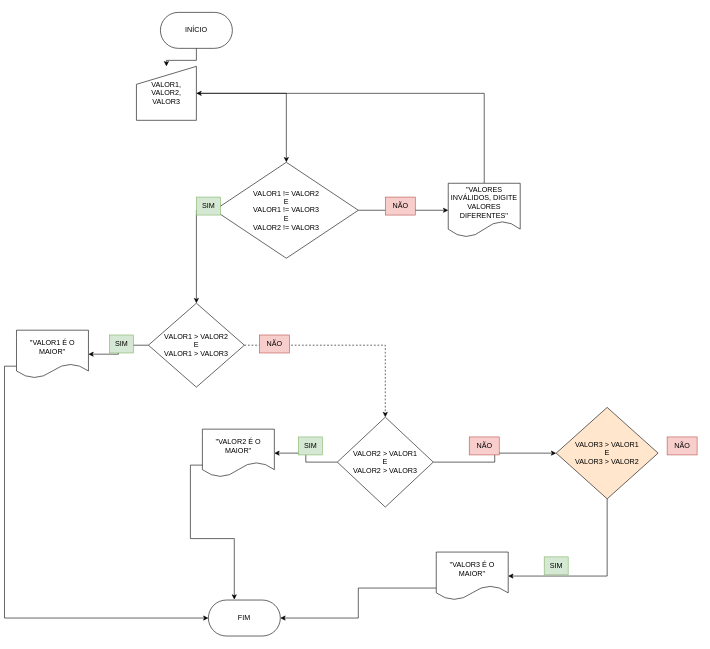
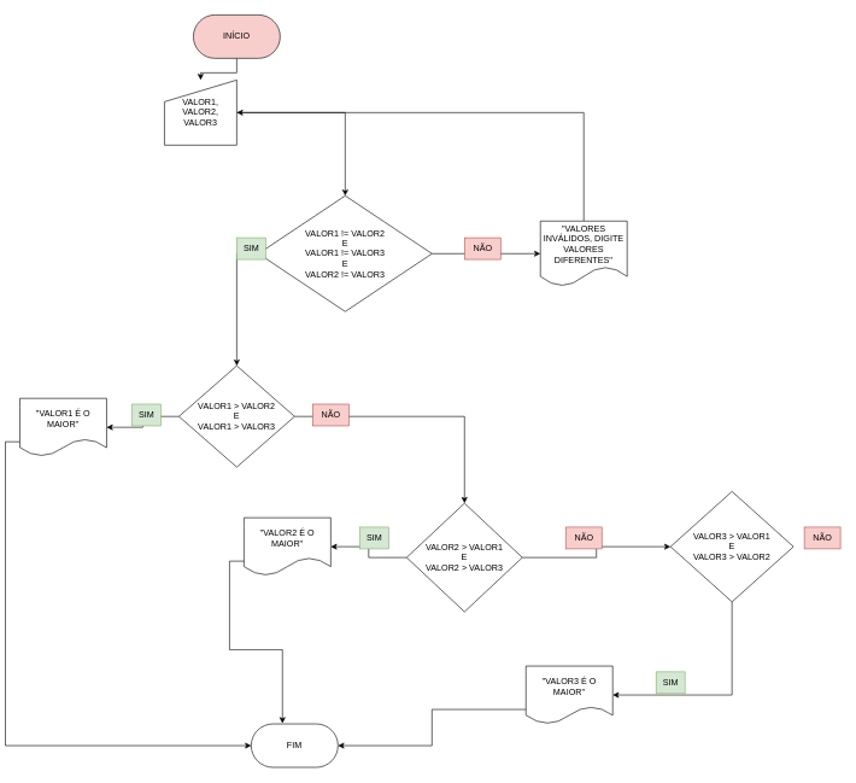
- <mxCell id="3" value="INÍCIO" style="rounded=1;whiteSpace=wrap;html=1;arcSize=50;" vertex="1" parent="1"><mxGeometry x="260" y="20" width="120" height="60" as="geometry" /></mxCell>
+ <mxCell id="3" value="INÍCIO" style="rounded=1;whiteSpace=wrap;html=1;arcSize=50;fillColor=#f8cecc;" vertex="1" parent="1"><mxGeometry x="260" y="20" width="120" height="60" as="geometry" /></mxCell>
- <mxCell id="7" value="" style="edgeStyle=orthogonalEdgeStyle;rounded=0;orthogonalLoop=1;jettySize=auto;html=1;dashed=1;" edge="1" parent="1" source="8" target="13"><mxGeometry relative="1" as="geometry" /></mxCell>
+ <mxCell id="7" value="" style="edgeStyle=orthogonalEdgeStyle;rounded=0;orthogonalLoop=1;jettySize=auto;html=1;" edge="1" parent="1" source="8" target="13"><mxGeometry relative="1" as="geometry" /></mxCell>
- <mxCell id="20" value="VALOR3 &amp;gt; VALOR1&lt;div&gt;E&lt;/div&gt;&lt;div&gt;VALOR3 &amp;gt; VALOR2&lt;/div&gt;" style="rhombus;whiteSpace=wrap;html=1;fillColor=#ffe6cc;" vertex="1" parent="1"><mxGeometry x="920" y="678.75" width="170" height="152.5" as="geometry" /></mxCell>
+ <mxCell id="20" value="VALOR3 &amp;gt; VALOR1&lt;div&gt;E&lt;/div&gt;&lt;div&gt;VALOR3 &amp;gt; VALOR2&lt;/div&gt;" style="rhombus;whiteSpace=wrap;html=1;" vertex="1" parent="1"><mxGeometry x="920" y="678.75" width="170" height="152.5" as="geometry" /></mxCell>
